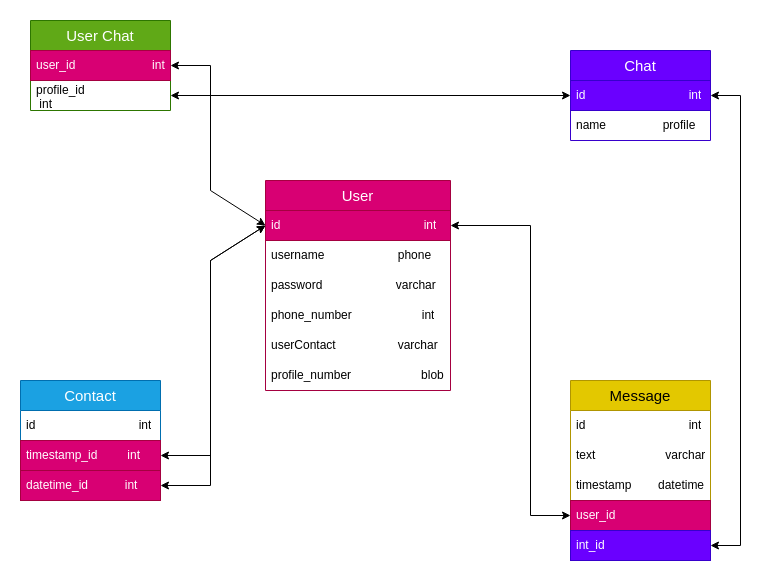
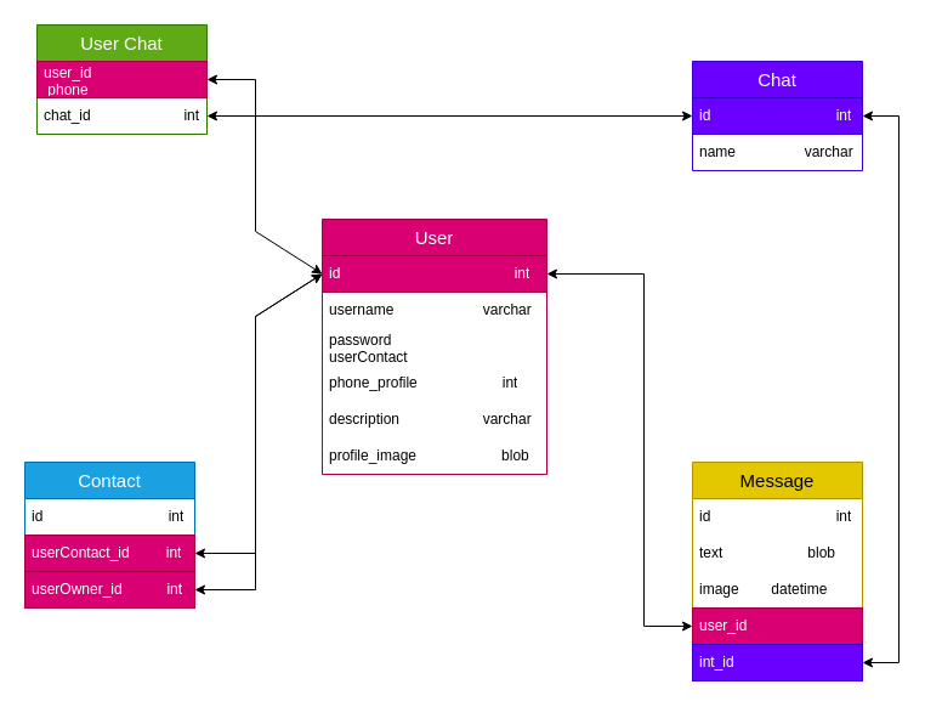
- <mxCell id="20" value="user_id&amp;nbsp; &amp;nbsp; &amp;nbsp; &amp;nbsp; &amp;nbsp; &amp;nbsp; &amp;nbsp; &amp;nbsp; &amp;nbsp; &amp;nbsp; &amp;nbsp; &amp;nbsp;int" style="text;strokeColor=#A50040;fillColor=#d80073;align=left;verticalAlign=middle;spacingLeft=4;spacingRight=4;overflow=hidden;points=[[0,0.5],[1,0.5]];portConstraint=eastwest;rotatable=0;whiteSpace=wrap;html=1;fontColor=#ffffff;" parent="19" vertex="1"><mxGeometry y="30" width="140" height="30" as="geometry" /></mxCell>
+ <mxCell id="20" value="user_id&amp;nbsp; &amp;nbsp; &amp;nbsp; &amp;nbsp; &amp;nbsp; &amp;nbsp; &amp;nbsp; &amp;nbsp; &amp;nbsp; &amp;nbsp; &amp;nbsp; &amp;nbsp;phone" style="text;strokeColor=#A50040;fillColor=#d80073;align=left;verticalAlign=middle;spacingLeft=4;spacingRight=4;overflow=hidden;points=[[0,0.5],[1,0.5]];portConstraint=eastwest;rotatable=0;whiteSpace=wrap;html=1;fontColor=#ffffff;" parent="19" vertex="1"><mxGeometry y="30" width="140" height="30" as="geometry" /></mxCell>
- <mxCell id="21" value="profile_id&amp;nbsp; &amp;nbsp; &amp;nbsp; &amp;nbsp; &amp;nbsp; &amp;nbsp; &amp;nbsp; &amp;nbsp; &amp;nbsp; &amp;nbsp; &amp;nbsp; &amp;nbsp;int" style="text;strokeColor=none;fillColor=none;align=left;verticalAlign=middle;spacingLeft=4;spacingRight=4;overflow=hidden;points=[[0,0.5],[1,0.5]];portConstraint=eastwest;rotatable=0;whiteSpace=wrap;html=1;" parent="19" vertex="1"><mxGeometry y="60" width="140" height="30" as="geometry" /></mxCell>
+ <mxCell id="21" value="chat_id&amp;nbsp; &amp;nbsp; &amp;nbsp; &amp;nbsp; &amp;nbsp; &amp;nbsp; &amp;nbsp; &amp;nbsp; &amp;nbsp; &amp;nbsp; &amp;nbsp; &amp;nbsp;int" style="text;strokeColor=none;fillColor=none;align=left;verticalAlign=middle;spacingLeft=4;spacingRight=4;overflow=hidden;points=[[0,0.5],[1,0.5]];portConstraint=eastwest;rotatable=0;whiteSpace=wrap;html=1;" parent="19" vertex="1"><mxGeometry y="60" width="140" height="30" as="geometry" /></mxCell>
- <mxCell id="24" value="name&amp;nbsp; &amp;nbsp; &amp;nbsp; &amp;nbsp; &amp;nbsp; &amp;nbsp; &amp;nbsp; &amp;nbsp; &amp;nbsp;profile" style="text;strokeColor=none;fillColor=none;align=left;verticalAlign=middle;spacingLeft=4;spacingRight=4;overflow=hidden;points=[[0,0.5],[1,0.5]];portConstraint=eastwest;rotatable=0;whiteSpace=wrap;html=1;" parent="22" vertex="1"><mxGeometry y="60" width="140" height="30" as="geometry" /></mxCell>
+ <mxCell id="24" value="name&amp;nbsp; &amp;nbsp; &amp;nbsp; &amp;nbsp; &amp;nbsp; &amp;nbsp; &amp;nbsp; &amp;nbsp; &amp;nbsp;varchar" style="text;strokeColor=none;fillColor=none;align=left;verticalAlign=middle;spacingLeft=4;spacingRight=4;overflow=hidden;points=[[0,0.5],[1,0.5]];portConstraint=eastwest;rotatable=0;whiteSpace=wrap;html=1;" parent="22" vertex="1"><mxGeometry y="60" width="140" height="30" as="geometry" /></mxCell>
- <mxCell id="4" value="username&amp;nbsp; &amp;nbsp; &amp;nbsp; &amp;nbsp; &amp;nbsp; &amp;nbsp; &amp;nbsp; &amp;nbsp; &amp;nbsp; &amp;nbsp; &amp;nbsp; phone" style="text;strokeColor=none;fillColor=none;align=left;verticalAlign=middle;spacingLeft=4;spacingRight=4;overflow=hidden;points=[[0,0.5],[1,0.5]];portConstraint=eastwest;rotatable=0;whiteSpace=wrap;html=1;" parent="2" vertex="1"><mxGeometry y="60" width="185" height="30" as="geometry" /></mxCell>
+ <mxCell id="4" value="username&amp;nbsp; &amp;nbsp; &amp;nbsp; &amp;nbsp; &amp;nbsp; &amp;nbsp; &amp;nbsp; &amp;nbsp; &amp;nbsp; &amp;nbsp; &amp;nbsp; varchar" style="text;strokeColor=none;fillColor=none;align=left;verticalAlign=middle;spacingLeft=4;spacingRight=4;overflow=hidden;points=[[0,0.5],[1,0.5]];portConstraint=eastwest;rotatable=0;whiteSpace=wrap;html=1;" parent="2" vertex="1"><mxGeometry y="60" width="185" height="30" as="geometry" /></mxCell>
- <mxCell id="5" value="password&amp;nbsp; &amp;nbsp; &amp;nbsp; &amp;nbsp; &amp;nbsp; &amp;nbsp; &amp;nbsp; &amp;nbsp; &amp;nbsp; &amp;nbsp; &amp;nbsp; varchar" style="text;strokeColor=none;fillColor=none;align=left;verticalAlign=middle;spacingLeft=4;spacingRight=4;overflow=hidden;points=[[0,0.5],[1,0.5]];portConstraint=eastwest;rotatable=0;whiteSpace=wrap;html=1;" parent="2" vertex="1"><mxGeometry y="90" width="185" height="30" as="geometry" /></mxCell>
+ <mxCell id="5" value="password&amp;nbsp; &amp;nbsp; &amp;nbsp; &amp;nbsp; &amp;nbsp; &amp;nbsp; &amp;nbsp; &amp;nbsp; &amp;nbsp; &amp;nbsp; &amp;nbsp; userContact" style="text;strokeColor=none;fillColor=none;align=left;verticalAlign=middle;spacingLeft=4;spacingRight=4;overflow=hidden;points=[[0,0.5],[1,0.5]];portConstraint=eastwest;rotatable=0;whiteSpace=wrap;html=1;" parent="2" vertex="1"><mxGeometry y="90" width="185" height="30" as="geometry" /></mxCell>
- <mxCell id="6" value="phone_number&amp;nbsp; &amp;nbsp; &amp;nbsp; &amp;nbsp; &amp;nbsp; &amp;nbsp; &amp;nbsp; &amp;nbsp; &amp;nbsp; &amp;nbsp; &amp;nbsp;int" style="text;strokeColor=none;fillColor=none;align=left;verticalAlign=middle;spacingLeft=4;spacingRight=4;overflow=hidden;points=[[0,0.5],[1,0.5]];portConstraint=eastwest;rotatable=0;whiteSpace=wrap;html=1;" parent="2" vertex="1"><mxGeometry y="120" width="185" height="30" as="geometry" /></mxCell>
+ <mxCell id="6" value="phone_profile&amp;nbsp; &amp;nbsp; &amp;nbsp; &amp;nbsp; &amp;nbsp; &amp;nbsp; &amp;nbsp; &amp;nbsp; &amp;nbsp; &amp;nbsp; &amp;nbsp;int" style="text;strokeColor=none;fillColor=none;align=left;verticalAlign=middle;spacingLeft=4;spacingRight=4;overflow=hidden;points=[[0,0.5],[1,0.5]];portConstraint=eastwest;rotatable=0;whiteSpace=wrap;html=1;" parent="2" vertex="1"><mxGeometry y="120" width="185" height="30" as="geometry" /></mxCell>
- <mxCell id="7" value="&lt;div style=&quot;text-align: justify;&quot;&gt;&lt;span style=&quot;background-color: initial;&quot;&gt;userContact&lt;span style=&quot;white-space: pre;&quot;&gt;&#09;&lt;/span&gt;&amp;nbsp; &amp;nbsp; &amp;nbsp; &amp;nbsp; &amp;nbsp; &amp;nbsp; &amp;nbsp; varchar&lt;/span&gt;&lt;/div&gt;" style="text;strokeColor=none;fillColor=none;align=left;verticalAlign=middle;spacingLeft=4;spacingRight=4;overflow=hidden;points=[[0,0.5],[1,0.5]];portConstraint=eastwest;rotatable=0;whiteSpace=wrap;html=1;" parent="2" vertex="1"><mxGeometry y="150" width="185" height="30" as="geometry" /></mxCell>
+ <mxCell id="7" value="&lt;div style=&quot;text-align: justify;&quot;&gt;&lt;span style=&quot;background-color: initial;&quot;&gt;description&lt;span style=&quot;white-space: pre;&quot;&gt;&#09;&lt;/span&gt;&amp;nbsp; &amp;nbsp; &amp;nbsp; &amp;nbsp; &amp;nbsp; &amp;nbsp; &amp;nbsp; varchar&lt;/span&gt;&lt;/div&gt;" style="text;strokeColor=none;fillColor=none;align=left;verticalAlign=middle;spacingLeft=4;spacingRight=4;overflow=hidden;points=[[0,0.5],[1,0.5]];portConstraint=eastwest;rotatable=0;whiteSpace=wrap;html=1;" parent="2" vertex="1"><mxGeometry y="150" width="185" height="30" as="geometry" /></mxCell>
- <mxCell id="8" value="profile_number&amp;nbsp; &amp;nbsp; &amp;nbsp; &amp;nbsp; &amp;nbsp; &amp;nbsp; &amp;nbsp; &amp;nbsp; &amp;nbsp; &amp;nbsp; &amp;nbsp;blob" style="text;strokeColor=none;fillColor=none;align=left;verticalAlign=middle;spacingLeft=4;spacingRight=4;overflow=hidden;points=[[0,0.5],[1,0.5]];portConstraint=eastwest;rotatable=0;whiteSpace=wrap;html=1;" parent="2" vertex="1"><mxGeometry y="180" width="185" height="30" as="geometry" /></mxCell>
+ <mxCell id="8" value="profile_image&amp;nbsp; &amp;nbsp; &amp;nbsp; &amp;nbsp; &amp;nbsp; &amp;nbsp; &amp;nbsp; &amp;nbsp; &amp;nbsp; &amp;nbsp; &amp;nbsp;blob" style="text;strokeColor=none;fillColor=none;align=left;verticalAlign=middle;spacingLeft=4;spacingRight=4;overflow=hidden;points=[[0,0.5],[1,0.5]];portConstraint=eastwest;rotatable=0;whiteSpace=wrap;html=1;" parent="2" vertex="1"><mxGeometry y="180" width="185" height="30" as="geometry" /></mxCell>
- <mxCell id="11" value="timestamp_id&amp;nbsp; &amp;nbsp; &amp;nbsp; &amp;nbsp; &amp;nbsp;int" style="text;strokeColor=#A50040;fillColor=#d80073;align=left;verticalAlign=middle;spacingLeft=4;spacingRight=4;overflow=hidden;points=[[0,0.5],[1,0.5]];portConstraint=eastwest;rotatable=0;whiteSpace=wrap;html=1;fontColor=#ffffff;" parent="9" vertex="1"><mxGeometry y="60" width="140" height="30" as="geometry" /></mxCell>
+ <mxCell id="11" value="userContact_id&amp;nbsp; &amp;nbsp; &amp;nbsp; &amp;nbsp; &amp;nbsp;int" style="text;strokeColor=#A50040;fillColor=#d80073;align=left;verticalAlign=middle;spacingLeft=4;spacingRight=4;overflow=hidden;points=[[0,0.5],[1,0.5]];portConstraint=eastwest;rotatable=0;whiteSpace=wrap;html=1;fontColor=#ffffff;" parent="9" vertex="1"><mxGeometry y="60" width="140" height="30" as="geometry" /></mxCell>
- <mxCell id="15" value="text&amp;nbsp; &amp;nbsp; &amp;nbsp; &amp;nbsp; &amp;nbsp; &amp;nbsp; &amp;nbsp; &amp;nbsp; &amp;nbsp; &amp;nbsp; &amp;nbsp;varchar" style="text;strokeColor=none;fillColor=none;align=left;verticalAlign=middle;spacingLeft=4;spacingRight=4;overflow=hidden;points=[[0,0.5],[1,0.5]];portConstraint=eastwest;rotatable=0;whiteSpace=wrap;html=1;" parent="13" vertex="1"><mxGeometry y="60" width="140" height="30" as="geometry" /></mxCell>
+ <mxCell id="15" value="text&amp;nbsp; &amp;nbsp; &amp;nbsp; &amp;nbsp; &amp;nbsp; &amp;nbsp; &amp;nbsp; &amp;nbsp; &amp;nbsp; &amp;nbsp; &amp;nbsp;blob" style="text;strokeColor=none;fillColor=none;align=left;verticalAlign=middle;spacingLeft=4;spacingRight=4;overflow=hidden;points=[[0,0.5],[1,0.5]];portConstraint=eastwest;rotatable=0;whiteSpace=wrap;html=1;" parent="13" vertex="1"><mxGeometry y="60" width="140" height="30" as="geometry" /></mxCell>
- <mxCell id="12" value="datetime_id&amp;nbsp; &amp;nbsp; &amp;nbsp; &amp;nbsp; &amp;nbsp; &amp;nbsp;int&amp;nbsp;" style="text;strokeColor=#A50040;fillColor=#d80073;align=left;verticalAlign=middle;spacingLeft=4;spacingRight=4;overflow=hidden;points=[[0,0.5],[1,0.5]];portConstraint=eastwest;rotatable=0;whiteSpace=wrap;html=1;fontColor=#ffffff;" parent="9" vertex="1"><mxGeometry y="90" width="140" height="30" as="geometry" /></mxCell>
+ <mxCell id="12" value="userOwner_id&amp;nbsp; &amp;nbsp; &amp;nbsp; &amp;nbsp; &amp;nbsp; &amp;nbsp;int&amp;nbsp;" style="text;strokeColor=#A50040;fillColor=#d80073;align=left;verticalAlign=middle;spacingLeft=4;spacingRight=4;overflow=hidden;points=[[0,0.5],[1,0.5]];portConstraint=eastwest;rotatable=0;whiteSpace=wrap;html=1;fontColor=#ffffff;" parent="9" vertex="1"><mxGeometry y="90" width="140" height="30" as="geometry" /></mxCell>
- <mxCell id="16" value="timestamp&amp;nbsp; &amp;nbsp; &amp;nbsp; &amp;nbsp; datetime" style="text;strokeColor=none;fillColor=none;align=left;verticalAlign=middle;spacingLeft=4;spacingRight=4;overflow=hidden;points=[[0,0.5],[1,0.5]];portConstraint=eastwest;rotatable=0;whiteSpace=wrap;html=1;" parent="13" vertex="1"><mxGeometry y="90" width="140" height="30" as="geometry" /></mxCell>
+ <mxCell id="16" value="image&amp;nbsp; &amp;nbsp; &amp;nbsp; &amp;nbsp; datetime" style="text;strokeColor=none;fillColor=none;align=left;verticalAlign=middle;spacingLeft=4;spacingRight=4;overflow=hidden;points=[[0,0.5],[1,0.5]];portConstraint=eastwest;rotatable=0;whiteSpace=wrap;html=1;" parent="13" vertex="1"><mxGeometry y="90" width="140" height="30" as="geometry" /></mxCell>
